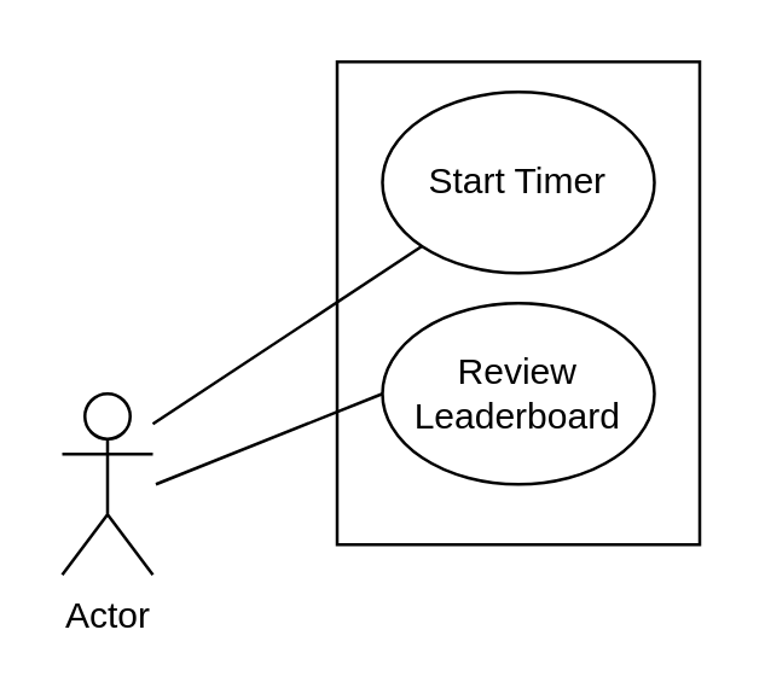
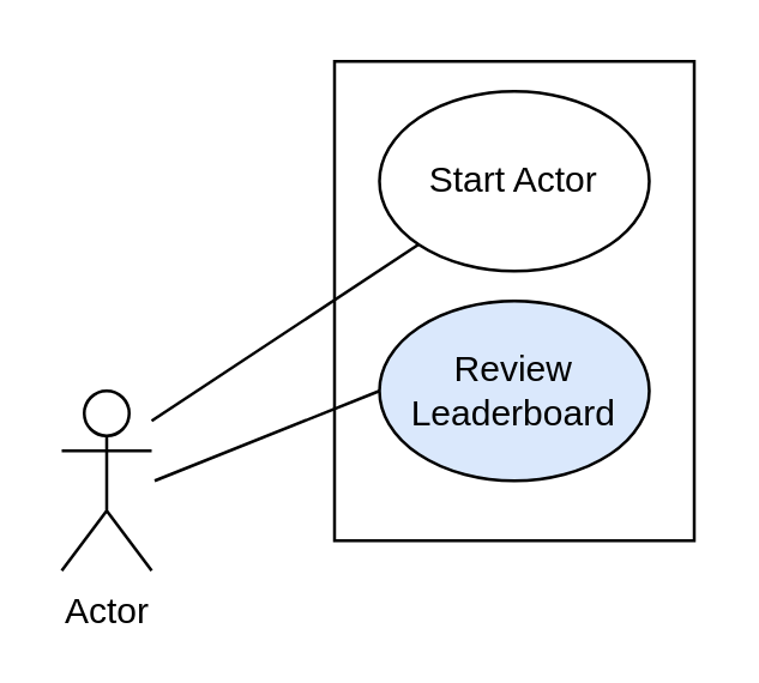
- <mxCell id="4" value="Start Timer" style="ellipse;whiteSpace=wrap;html=1;" parent="1" vertex="1"><mxGeometry x="126" y="30" width="90" height="60" as="geometry" /></mxCell>
+ <mxCell id="4" value="Start Actor" style="ellipse;whiteSpace=wrap;html=1;" parent="1" vertex="1"><mxGeometry x="126" y="30" width="90" height="60" as="geometry" /></mxCell>
- <mxCell id="5" value="Review Leaderboard" style="ellipse;whiteSpace=wrap;html=1;" parent="1" vertex="1"><mxGeometry x="126" y="100" width="90" height="60" as="geometry" /></mxCell>
+ <mxCell id="5" value="Review Leaderboard" style="ellipse;whiteSpace=wrap;html=1;fillColor=#dae8fc;" parent="1" vertex="1"><mxGeometry x="126" y="100" width="90" height="60" as="geometry" /></mxCell>
